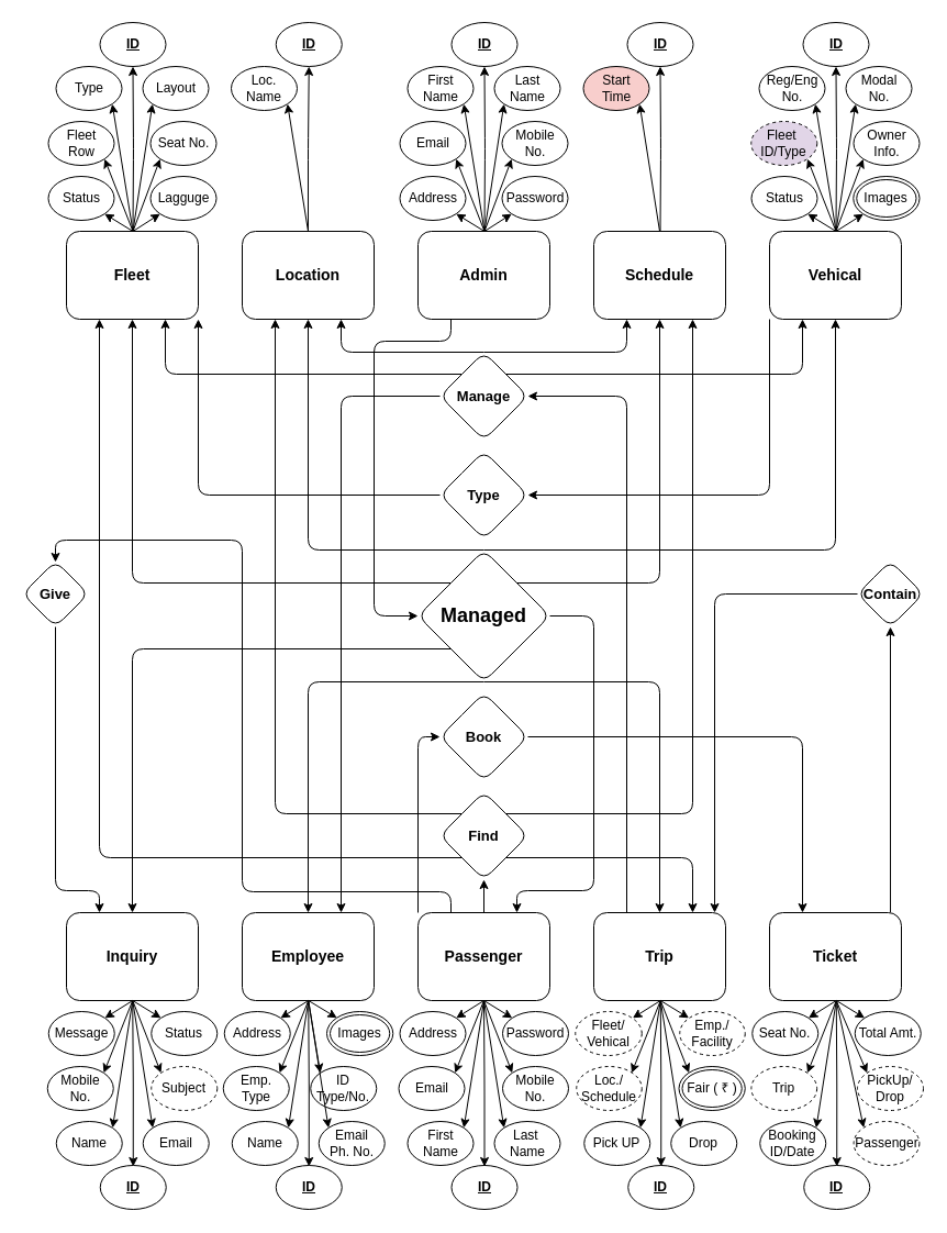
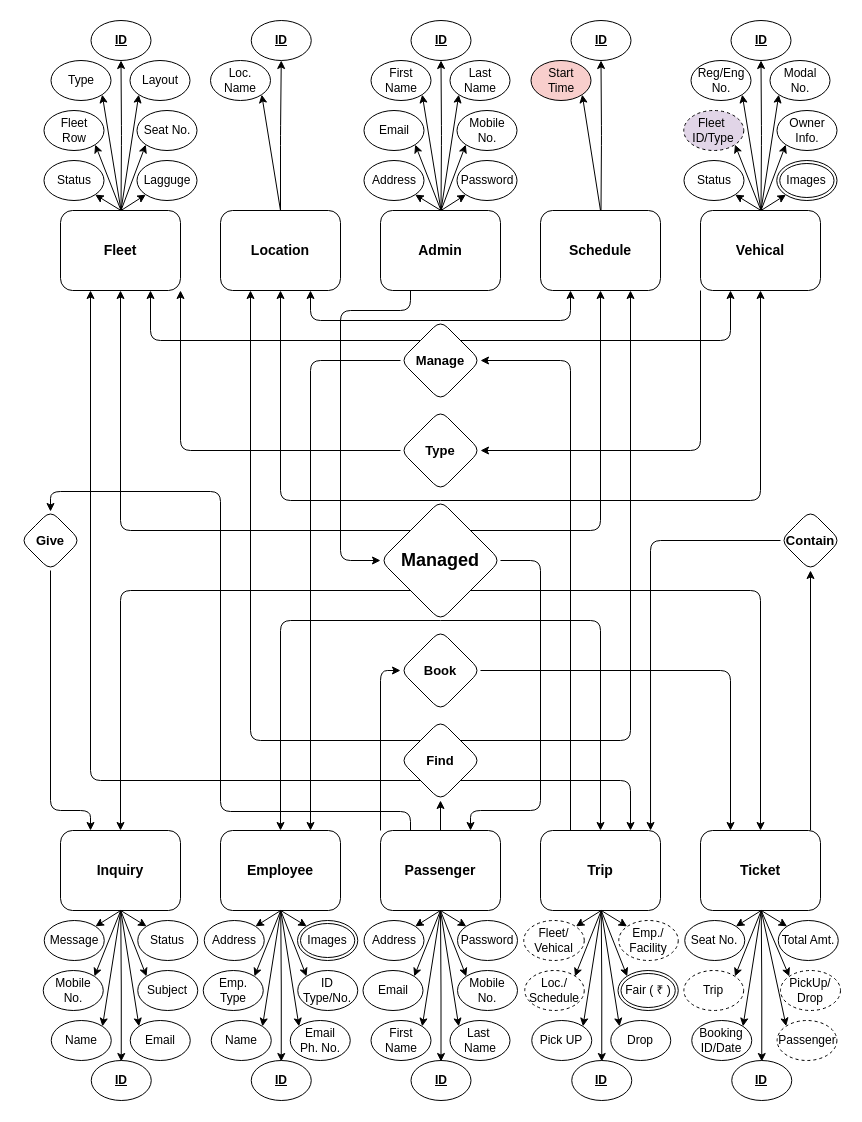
+ <mxCell id="29" style="edgeStyle=orthogonalEdgeStyle;rounded=1;orthogonalLoop=1;jettySize=auto;html=1;exitX=1;exitY=1;exitDx=0;exitDy=0;entryX=0.5;entryY=0;entryDx=0;entryDy=0;" parent="1" source="30" target="18" edge="1"><mxGeometry relative="1" as="geometry" /></mxCell>
- <mxCell id="147" value="Subject" style="ellipse;whiteSpace=wrap;html=1;rounded=1;dashed=1;" vertex="1" parent="1"><mxGeometry x="137.25" y="970" width="60" height="40" as="geometry" /></mxCell>
+ <mxCell id="147" value="Subject" style="ellipse;whiteSpace=wrap;html=1;rounded=1;" vertex="1" parent="1"><mxGeometry x="137.25" y="970" width="60" height="40" as="geometry" /></mxCell>
- <mxCell id="112" value="ID&lt;br&gt;Type/No." style="ellipse;whiteSpace=wrap;html=1;rounded=1;" vertex="1" parent="1"><mxGeometry x="282.25" y="970" width="60" height="40" as="geometry" /></mxCell>
+ <mxCell id="112" value="ID&lt;br&gt;Type/No." style="ellipse;whiteSpace=wrap;html=1;rounded=1;" vertex="1" parent="1"><mxGeometry x="297.25" y="970" width="60" height="40" as="geometry" /></mxCell>
